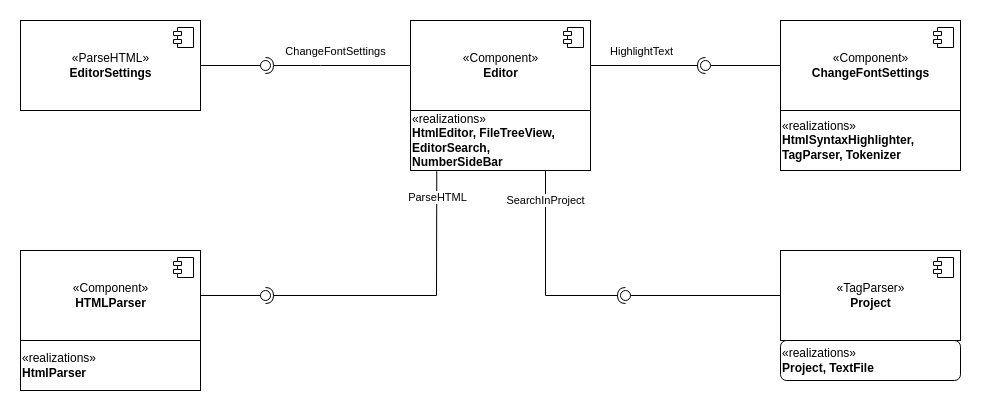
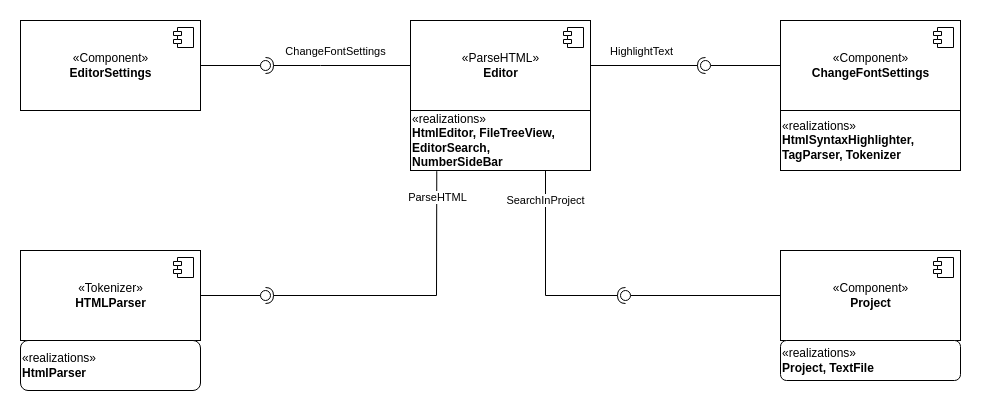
- <mxCell id="15" value="«ParseHTML»&lt;br&gt;&lt;div&gt;&lt;b&gt;EditorSettings&lt;/b&gt;&lt;/div&gt;" style="html=1;dropTarget=0;" vertex="1" parent="14"><mxGeometry width="180" height="90" as="geometry" /></mxCell>
+ <mxCell id="15" value="«Component»&lt;br&gt;&lt;div&gt;&lt;b&gt;EditorSettings&lt;/b&gt;&lt;/div&gt;" style="html=1;dropTarget=0;" vertex="1" parent="14"><mxGeometry width="180" height="90" as="geometry" /></mxCell>
- <mxCell id="22" value="«Component»&lt;br&gt;&lt;b&gt;Editor&lt;/b&gt;" style="html=1;dropTarget=0;" vertex="1" parent="21"><mxGeometry width="180" height="90" as="geometry" /></mxCell>
+ <mxCell id="22" value="«ParseHTML»&lt;br&gt;&lt;b&gt;Editor&lt;/b&gt;" style="html=1;dropTarget=0;" vertex="1" parent="21"><mxGeometry width="180" height="90" as="geometry" /></mxCell>
- <mxCell id="26" value="&lt;div&gt;«Component»&lt;/div&gt;&lt;b&gt;HTMLParser&lt;/b&gt;" style="html=1;dropTarget=0;" vertex="1" parent="25"><mxGeometry width="180" height="90" as="geometry" /></mxCell>
+ <mxCell id="26" value="&lt;div&gt;«Tokenizer»&lt;/div&gt;&lt;b&gt;HTMLParser&lt;/b&gt;" style="html=1;dropTarget=0;" vertex="1" parent="25"><mxGeometry width="180" height="90" as="geometry" /></mxCell>
- <mxCell id="30" value="«TagParser»&lt;br&gt;&lt;b&gt;Project&lt;/b&gt;" style="html=1;dropTarget=0;" vertex="1" parent="29"><mxGeometry width="180" height="90" as="geometry" /></mxCell>
+ <mxCell id="30" value="«Component»&lt;br&gt;&lt;b&gt;Project&lt;/b&gt;" style="html=1;dropTarget=0;" vertex="1" parent="29"><mxGeometry width="180" height="90" as="geometry" /></mxCell>
- <mxCell id="28" value="&lt;div align=&quot;left&quot;&gt;«realizations»&lt;/div&gt;&lt;div align=&quot;left&quot;&gt;&lt;b&gt;HtmlParser&lt;/b&gt;&lt;br&gt;&lt;b&gt;&lt;/b&gt;&lt;/div&gt;" style="html=1;align=left;" vertex="1" parent="25"><mxGeometry y="90" width="180" height="50" as="geometry" /></mxCell>
+ <mxCell id="28" value="&lt;div align=&quot;left&quot;&gt;«realizations»&lt;/div&gt;&lt;div align=&quot;left&quot;&gt;&lt;b&gt;HtmlParser&lt;/b&gt;&lt;br&gt;&lt;b&gt;&lt;/b&gt;&lt;/div&gt;" style="html=1;align=left;rounded=1;" vertex="1" parent="25"><mxGeometry y="90" width="180" height="50" as="geometry" /></mxCell>
